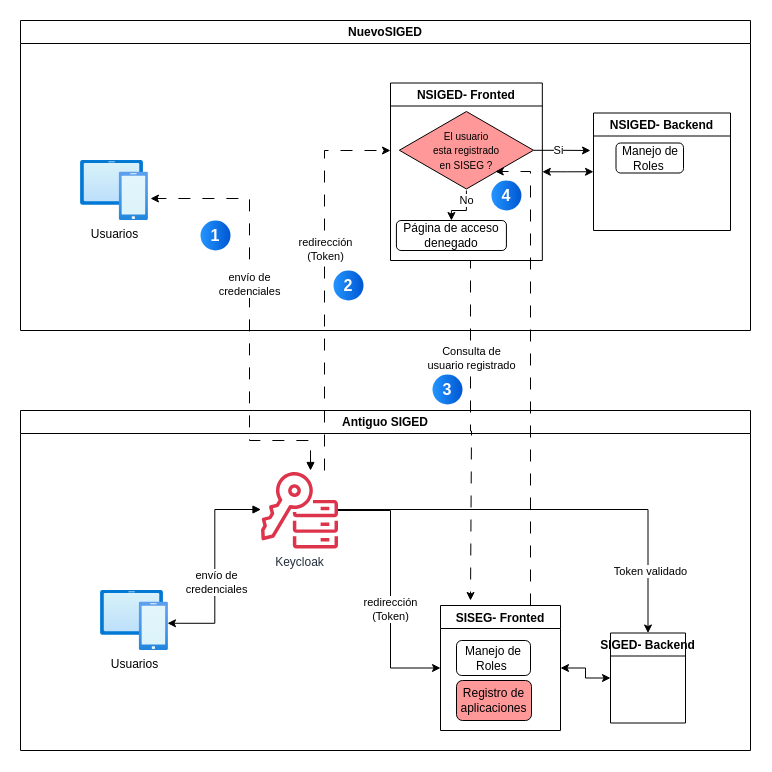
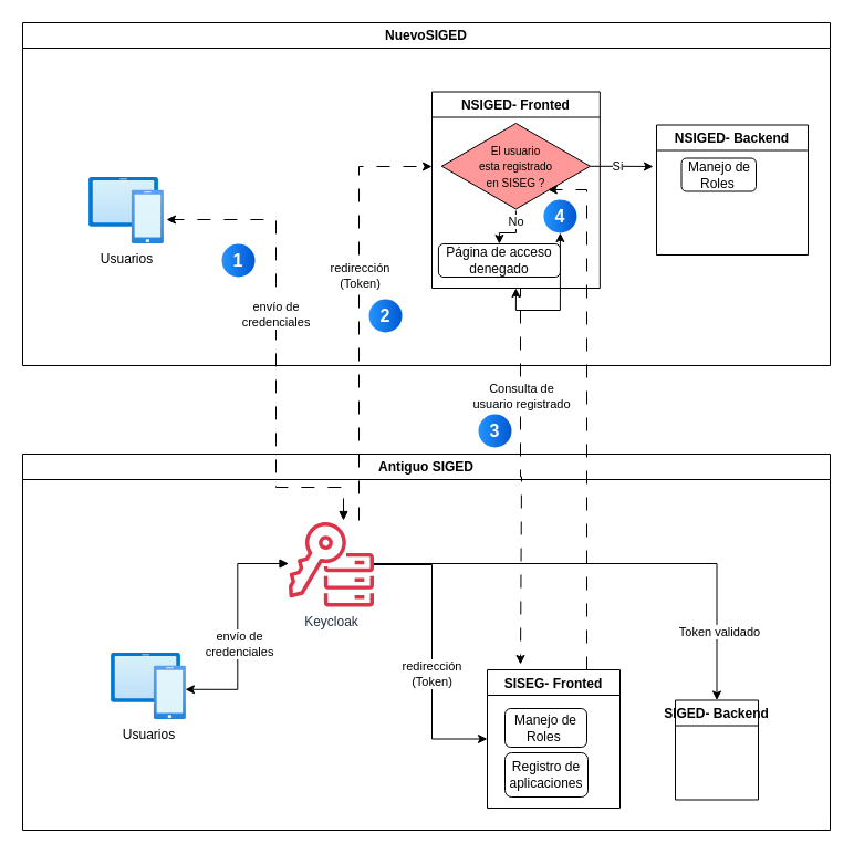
- <mxCell id="20" style="edgeStyle=orthogonalEdgeStyle;rounded=0;orthogonalLoop=1;jettySize=auto;html=1;entryX=0;entryY=0.5;entryDx=0;entryDy=0;startArrow=classic;startFill=1;" edge="1" parent="16" source="21" target="18"><mxGeometry relative="1" as="geometry"><mxPoint x="560" y="120" as="targetPoint" /></mxGeometry></mxCell>
+ <mxCell id="20" style="edgeStyle=orthogonalEdgeStyle;rounded=0;orthogonalLoop=1;jettySize=auto;html=1;startArrow=classic;startFill=1;" edge="1" parent="16" source="21" target="30"><mxGeometry relative="1" as="geometry"><mxPoint x="560" y="120" as="targetPoint" /></mxGeometry></mxCell>
- <mxCell id="5" style="edgeStyle=orthogonalEdgeStyle;rounded=0;orthogonalLoop=1;jettySize=auto;html=1;startArrow=classic;startFill=1;entryX=0;entryY=0.5;entryDx=0;entryDy=0;exitX=1;exitY=0.5;exitDx=0;exitDy=0;" edge="1" parent="2" source="13" target="4"><mxGeometry relative="1" as="geometry"><mxPoint x="625" y="230" as="targetPoint" /><mxPoint x="545" y="230" as="sourcePoint" /></mxGeometry></mxCell>
- <mxCell id="15" value="Registro de aplicaciones" style="rounded=1;whiteSpace=wrap;html=1;fillColor=#ff9999;" vertex="1" parent="13"><mxGeometry x="16" y="75" width="75" height="40" as="geometry" /></mxCell>
+ <mxCell id="15" value="Registro de aplicaciones" style="rounded=1;whiteSpace=wrap;html=1;" vertex="1" parent="13"><mxGeometry x="16" y="75" width="75" height="40" as="geometry" /></mxCell>
